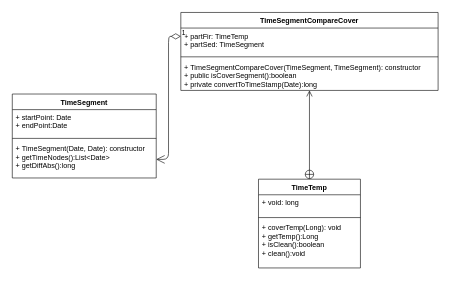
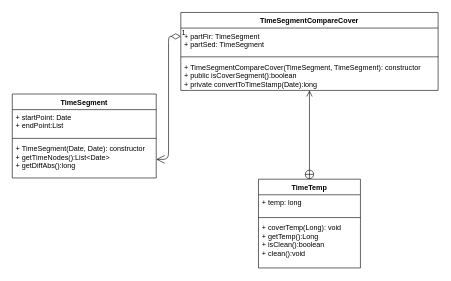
- <mxCell id="3" value="+ partFir: TimeTemp&#10;+ partSed: TimeSegment" style="text;strokeColor=none;fillColor=none;align=left;verticalAlign=top;spacingLeft=4;spacingRight=4;overflow=hidden;rotatable=0;points=[[0,0.5],[1,0.5]];portConstraint=eastwest;" vertex="1" parent="2"><mxGeometry y="26" width="429" height="44" as="geometry" /></mxCell>
+ <mxCell id="3" value="+ partFir: TimeSegment&#10;+ partSed: TimeSegment" style="text;strokeColor=none;fillColor=none;align=left;verticalAlign=top;spacingLeft=4;spacingRight=4;overflow=hidden;rotatable=0;points=[[0,0.5],[1,0.5]];portConstraint=eastwest;" vertex="1" parent="2"><mxGeometry y="26" width="429" height="44" as="geometry" /></mxCell>
- <mxCell id="7" value="+ startPoint: Date&#10;+ endPoint:Date" style="text;strokeColor=none;fillColor=none;align=left;verticalAlign=top;spacingLeft=4;spacingRight=4;overflow=hidden;rotatable=0;points=[[0,0.5],[1,0.5]];portConstraint=eastwest;" vertex="1" parent="6"><mxGeometry y="26" width="240" height="44" as="geometry" /></mxCell>
+ <mxCell id="7" value="+ startPoint: Date&#10;+ endPoint:List" style="text;strokeColor=none;fillColor=none;align=left;verticalAlign=top;spacingLeft=4;spacingRight=4;overflow=hidden;rotatable=0;points=[[0,0.5],[1,0.5]];portConstraint=eastwest;" vertex="1" parent="6"><mxGeometry y="26" width="240" height="44" as="geometry" /></mxCell>
- <mxCell id="11" value="+ void: long" style="text;strokeColor=none;fillColor=none;align=left;verticalAlign=top;spacingLeft=4;spacingRight=4;overflow=hidden;rotatable=0;points=[[0,0.5],[1,0.5]];portConstraint=eastwest;" vertex="1" parent="10"><mxGeometry y="26" width="170" height="34" as="geometry" /></mxCell>
+ <mxCell id="11" value="+ temp: long" style="text;strokeColor=none;fillColor=none;align=left;verticalAlign=top;spacingLeft=4;spacingRight=4;overflow=hidden;rotatable=0;points=[[0,0.5],[1,0.5]];portConstraint=eastwest;" vertex="1" parent="10"><mxGeometry y="26" width="170" height="34" as="geometry" /></mxCell>
